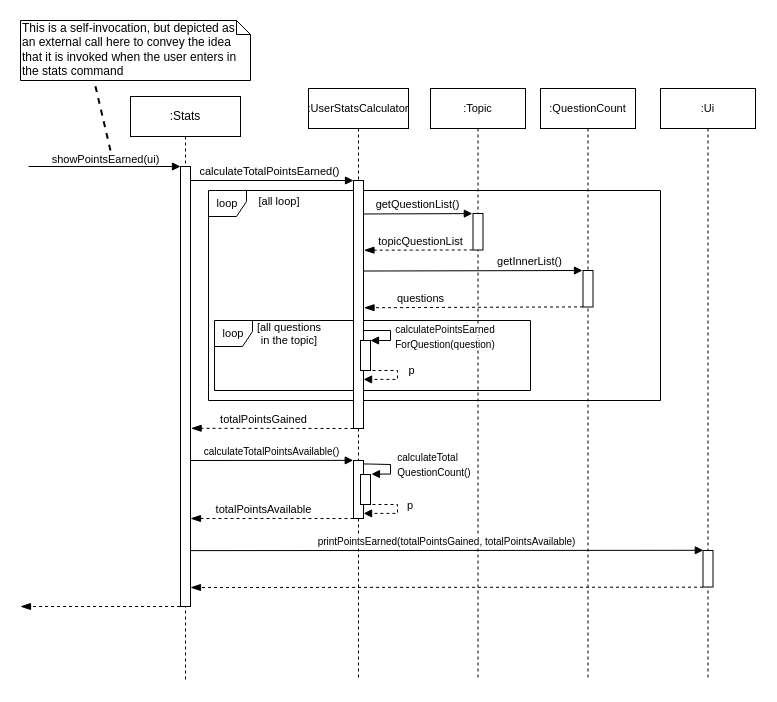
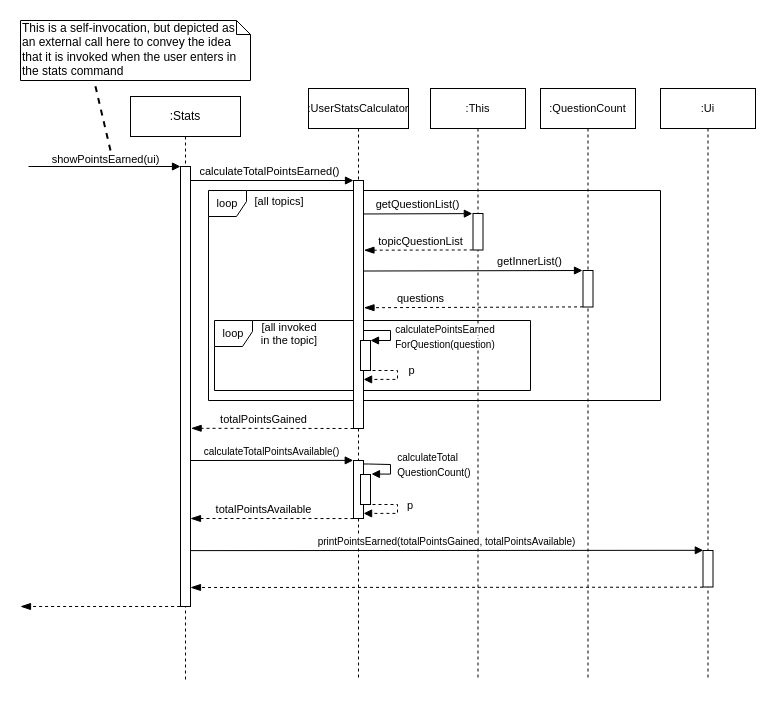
- <mxCell id="13" value=":Topic" style="shape=umlLifeline;perimeter=lifelinePerimeter;whiteSpace=wrap;html=1;container=1;collapsible=0;recursiveResize=0;outlineConnect=0;fontSize=11;" parent="1" vertex="1"><mxGeometry x="430" y="88" width="95" height="592" as="geometry" /></mxCell>
+ <mxCell id="13" value=":This" style="shape=umlLifeline;perimeter=lifelinePerimeter;whiteSpace=wrap;html=1;container=1;collapsible=0;recursiveResize=0;outlineConnect=0;fontSize=11;" parent="1" vertex="1"><mxGeometry x="430" y="88" width="95" height="592" as="geometry" /></mxCell>
- <mxCell id="6" value="[all loop]" style="text;align=center;fontStyle=0;verticalAlign=middle;spacingLeft=3;spacingRight=3;strokeColor=none;rotatable=0;points=[[0,0.5],[1,0.5]];portConstraint=eastwest;fontSize=11;" parent="1" vertex="1"><mxGeometry x="190" y="187" width="178" height="26" as="geometry" /></mxCell>
+ <mxCell id="6" value="[all topics]" style="text;align=center;fontStyle=0;verticalAlign=middle;spacingLeft=3;spacingRight=3;strokeColor=none;rotatable=0;points=[[0,0.5],[1,0.5]];portConstraint=eastwest;fontSize=11;" parent="1" vertex="1"><mxGeometry x="190" y="187" width="178" height="26" as="geometry" /></mxCell>
- <mxCell id="24" value="[all questions &#10;in the topic]" style="text;align=center;fontStyle=0;verticalAlign=middle;spacingLeft=3;spacingRight=3;strokeColor=none;rotatable=0;points=[[0,0.5],[1,0.5]];portConstraint=eastwest;fontSize=11;" parent="1" vertex="1"><mxGeometry x="200" y="320" width="178" height="26" as="geometry" /></mxCell>
+ <mxCell id="24" value="[all invoked &#10;in the topic]" style="text;align=center;fontStyle=0;verticalAlign=middle;spacingLeft=3;spacingRight=3;strokeColor=none;rotatable=0;points=[[0,0.5],[1,0.5]];portConstraint=eastwest;fontSize=11;" parent="1" vertex="1"><mxGeometry x="200" y="320" width="178" height="26" as="geometry" /></mxCell>
